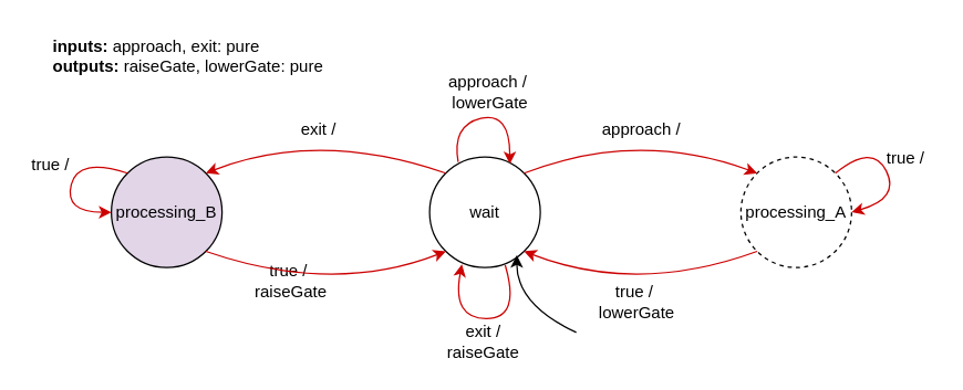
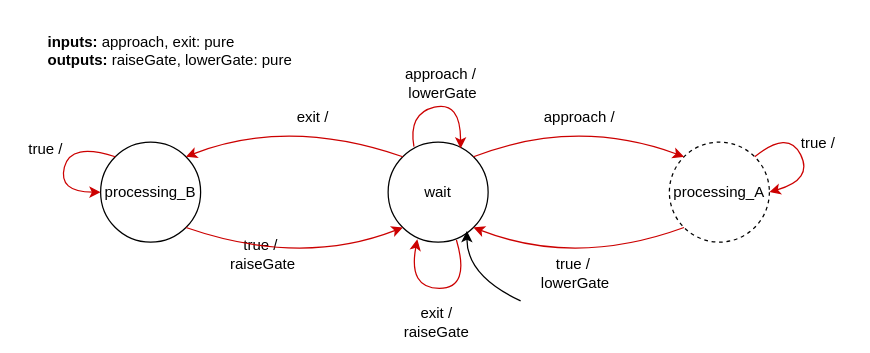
- <mxCell id="8" value="exit /" style="text;html=1;strokeColor=none;fillColor=none;align=center;verticalAlign=middle;whiteSpace=wrap;rounded=0;" parent="1" vertex="1"><mxGeometry x="210" y="83" width="40" height="20" as="geometry" /></mxCell>
+ <mxCell id="8" value="exit /" style="text;html=1;strokeColor=none;fillColor=none;align=center;verticalAlign=middle;whiteSpace=wrap;rounded=0;" parent="1" vertex="1"><mxGeometry x="230" y="83" width="40" height="20" as="geometry" /></mxCell>
- <mxCell id="5" value="processing_B" style="ellipse;whiteSpace=wrap;html=1;aspect=fixed;fillColor=#e1d5e7;" parent="1" vertex="1"><mxGeometry x="80" y="113" width="80" height="80" as="geometry" /></mxCell>
+ <mxCell id="5" value="processing_B" style="ellipse;whiteSpace=wrap;html=1;aspect=fixed;" parent="1" vertex="1"><mxGeometry x="80" y="113" width="80" height="80" as="geometry" /></mxCell>
- <mxCell id="21" value="exit /&lt;br&gt;raiseGate" style="text;html=1;strokeColor=none;fillColor=none;align=center;verticalAlign=middle;whiteSpace=wrap;rounded=0;" parent="1" vertex="1"><mxGeometry x="321" y="233" width="56" height="27" as="geometry" /></mxCell>
+ <mxCell id="21" value="exit /&lt;br&gt;raiseGate" style="text;html=1;strokeColor=none;fillColor=none;align=center;verticalAlign=middle;whiteSpace=wrap;rounded=0;" parent="1" vertex="1"><mxGeometry x="321" y="243" width="56" height="27" as="geometry" /></mxCell>
